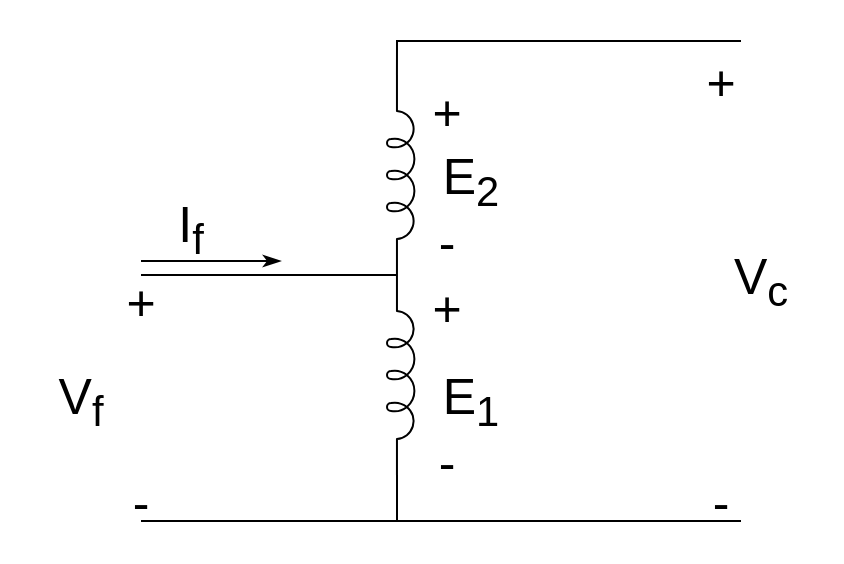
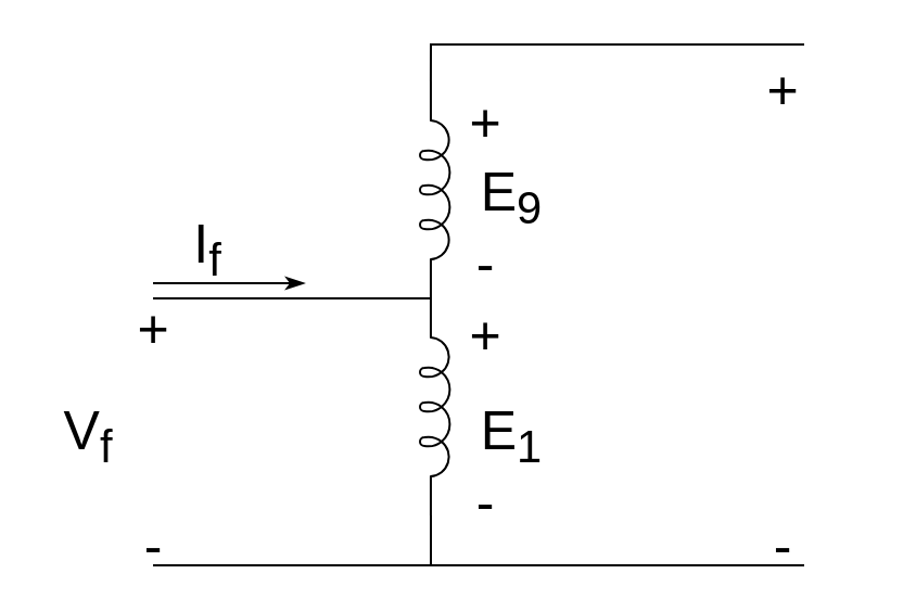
- <mxCell id="21" value="E&lt;sub&gt;2&lt;/sub&gt;" style="text;html=1;align=center;verticalAlign=middle;resizable=0;points=[];autosize=1;strokeColor=none;fillColor=none;fontSize=25;" vertex="1" parent="1"><mxGeometry x="215" y="70" width="40" height="40" as="geometry" /></mxCell>
+ <mxCell id="21" value="E&lt;sub&gt;9&lt;/sub&gt;" style="text;html=1;align=center;verticalAlign=middle;resizable=0;points=[];autosize=1;strokeColor=none;fillColor=none;fontSize=25;" vertex="1" parent="1"><mxGeometry x="215" y="70" width="40" height="40" as="geometry" /></mxCell>
- <mxCell id="20" value="V&lt;sub&gt;c&lt;/sub&gt;" style="text;html=1;align=center;verticalAlign=middle;resizable=0;points=[];autosize=1;strokeColor=none;fillColor=none;fontSize=25;" vertex="1" parent="1"><mxGeometry x="360" y="120" width="40" height="40" as="geometry" /></mxCell>
